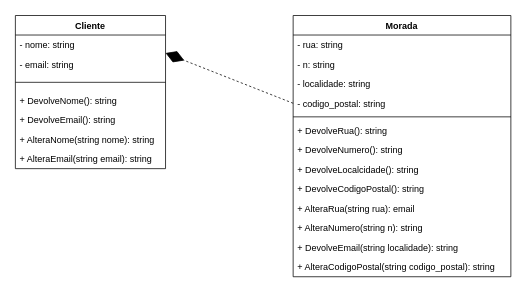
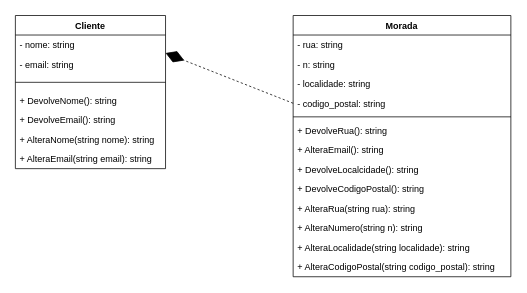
- <mxCell id="17" value="+ DevolveNumero(): string" style="text;strokeColor=none;fillColor=none;align=left;verticalAlign=top;spacingLeft=4;spacingRight=4;overflow=hidden;rotatable=0;points=[[0,0.5],[1,0.5]];portConstraint=eastwest;" parent="10" vertex="1"><mxGeometry y="166" width="290" height="26" as="geometry" /></mxCell>
+ <mxCell id="17" value="+ AlteraEmail(): string" style="text;strokeColor=none;fillColor=none;align=left;verticalAlign=top;spacingLeft=4;spacingRight=4;overflow=hidden;rotatable=0;points=[[0,0.5],[1,0.5]];portConstraint=eastwest;" parent="10" vertex="1"><mxGeometry y="166" width="290" height="26" as="geometry" /></mxCell>
- <mxCell id="20" value="+ AlteraRua(string rua): email" style="text;strokeColor=none;fillColor=none;align=left;verticalAlign=top;spacingLeft=4;spacingRight=4;overflow=hidden;rotatable=0;points=[[0,0.5],[1,0.5]];portConstraint=eastwest;" parent="10" vertex="1"><mxGeometry y="244" width="290" height="26" as="geometry" /></mxCell>
+ <mxCell id="20" value="+ AlteraRua(string rua): string" style="text;strokeColor=none;fillColor=none;align=left;verticalAlign=top;spacingLeft=4;spacingRight=4;overflow=hidden;rotatable=0;points=[[0,0.5],[1,0.5]];portConstraint=eastwest;" parent="10" vertex="1"><mxGeometry y="244" width="290" height="26" as="geometry" /></mxCell>
- <mxCell id="22" value="+ DevolveEmail(string localidade): string" style="text;strokeColor=none;fillColor=none;align=left;verticalAlign=top;spacingLeft=4;spacingRight=4;overflow=hidden;rotatable=0;points=[[0,0.5],[1,0.5]];portConstraint=eastwest;" parent="10" vertex="1"><mxGeometry y="296" width="290" height="26" as="geometry" /></mxCell>
+ <mxCell id="22" value="+ AlteraLocalidade(string localidade): string" style="text;strokeColor=none;fillColor=none;align=left;verticalAlign=top;spacingLeft=4;spacingRight=4;overflow=hidden;rotatable=0;points=[[0,0.5],[1,0.5]];portConstraint=eastwest;" parent="10" vertex="1"><mxGeometry y="296" width="290" height="26" as="geometry" /></mxCell>
